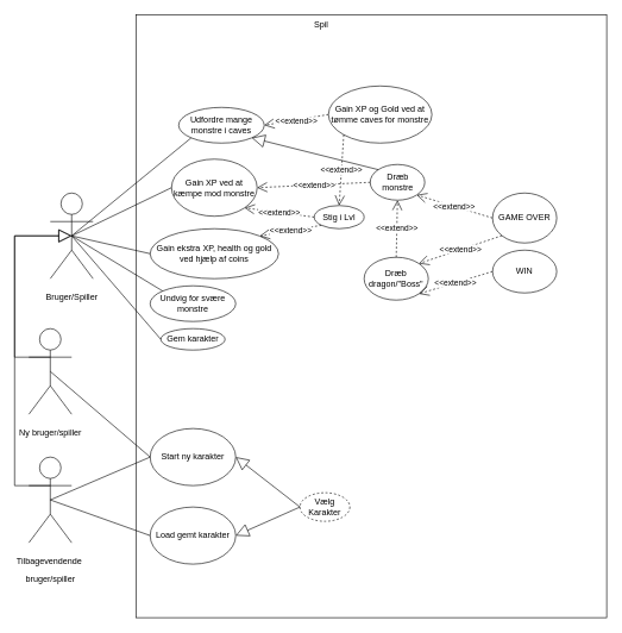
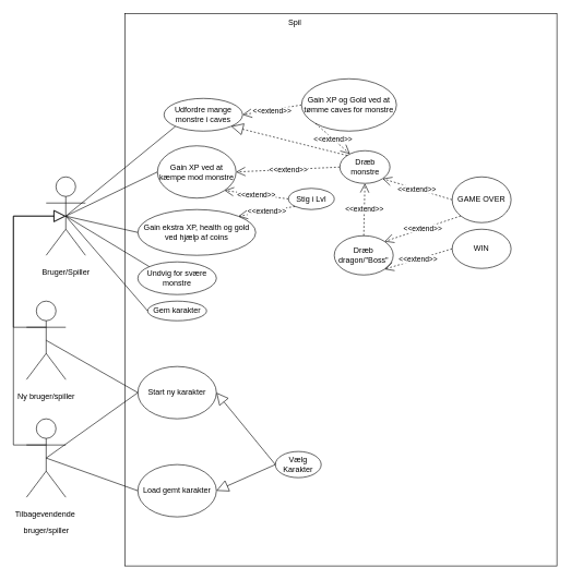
- <mxCell id="42" value="" style="endArrow=block;endSize=16;endFill=0;html=1;rounded=0;exitX=0;exitY=0;exitDx=0;exitDy=0;entryX=1;entryY=1;entryDx=0;entryDy=0;" edge="1" parent="1" source="27" target="37"><mxGeometry width="160" relative="1" as="geometry"><mxPoint x="440" y="150" as="sourcePoint" /><mxPoint x="350" y="80" as="targetPoint" /></mxGeometry></mxCell>
+ <mxCell id="42" value="" style="endArrow=block;endSize=16;endFill=0;html=1;rounded=0;exitX=0;exitY=0;exitDx=0;exitDy=0;entryX=1;entryY=1;entryDx=0;entryDy=0;dashed=1;" edge="1" parent="1" source="27" target="37"><mxGeometry width="160" relative="1" as="geometry"><mxPoint x="440" y="150" as="sourcePoint" /><mxPoint x="350" y="80" as="targetPoint" /></mxGeometry></mxCell>
- <mxCell id="41" value="&amp;lt;&amp;lt;extend&amp;gt;&amp;gt;" style="endArrow=open;endSize=12;dashed=1;html=1;rounded=0;exitX=0;exitY=1;exitDx=0;exitDy=0;entryX=0.5;entryY=0;entryDx=0;entryDy=0;" edge="1" parent="1" source="40" target="8"><mxGeometry width="160" relative="1" as="geometry"><mxPoint x="538" y="210" as="sourcePoint" /><mxPoint x="440" y="212" as="targetPoint" /></mxGeometry></mxCell>
+ <mxCell id="41" value="&amp;lt;&amp;lt;extend&amp;gt;&amp;gt;" style="endArrow=open;endSize=12;dashed=1;html=1;rounded=0;exitX=0;exitY=1;exitDx=0;exitDy=0;" edge="1" parent="1" source="40" target="27"><mxGeometry width="160" relative="1" as="geometry"><mxPoint x="538" y="210" as="sourcePoint" /><mxPoint x="440" y="212" as="targetPoint" /></mxGeometry></mxCell>
- <mxCell id="15" value="Start ny karakter" style="ellipse;whiteSpace=wrap;html=1;" parent="1" vertex="1"><mxGeometry x="210" y="600" width="120" height="80" as="geometry" /></mxCell>
+ <mxCell id="15" value="Start ny karakter" style="ellipse;whiteSpace=wrap;html=1;" parent="1" vertex="1"><mxGeometry x="210" y="560" width="120" height="80" as="geometry" /></mxCell>
- <mxCell id="5" value="Vælg Karakter" style="ellipse;whiteSpace=wrap;html=1;dashed=1;" parent="1" vertex="1"><mxGeometry x="420" y="690" width="70" height="40" as="geometry" /></mxCell>
+ <mxCell id="5" value="Vælg Karakter" style="ellipse;whiteSpace=wrap;html=1;" parent="1" vertex="1"><mxGeometry x="420" y="690" width="70" height="40" as="geometry" /></mxCell>
